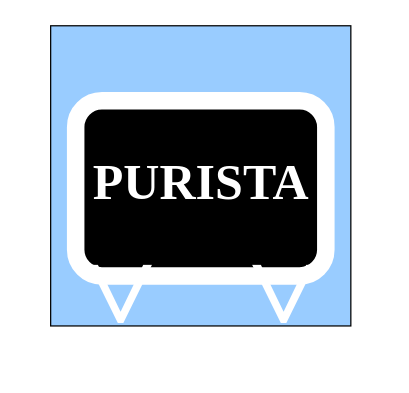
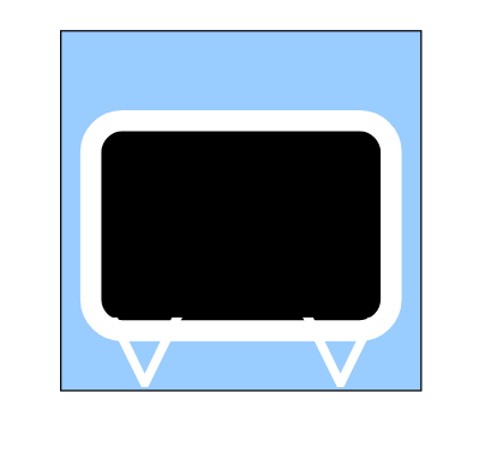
- <mxCell id="4" value="&lt;font style=&quot;font-size: 40px;&quot;&gt;PURISTA&lt;/font&gt;" style="text;html=1;strokeColor=none;fillColor=none;align=center;verticalAlign=middle;whiteSpace=wrap;rounded=0;fontColor=#FFFFFF;fontFamily=Source Code Pro;fontSource=https%3A%2F%2Ffonts.googleapis.com%2Fcss%3Ffamily%3DSource%2BCode%2BPro;fontStyle=1;fontSize=70;" vertex="1" parent="1"><mxGeometry x="82.5" y="110" width="155" height="50" as="geometry" /></mxCell>
